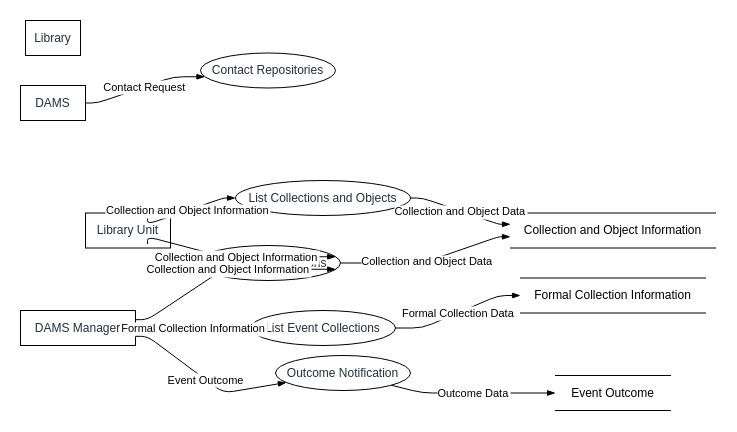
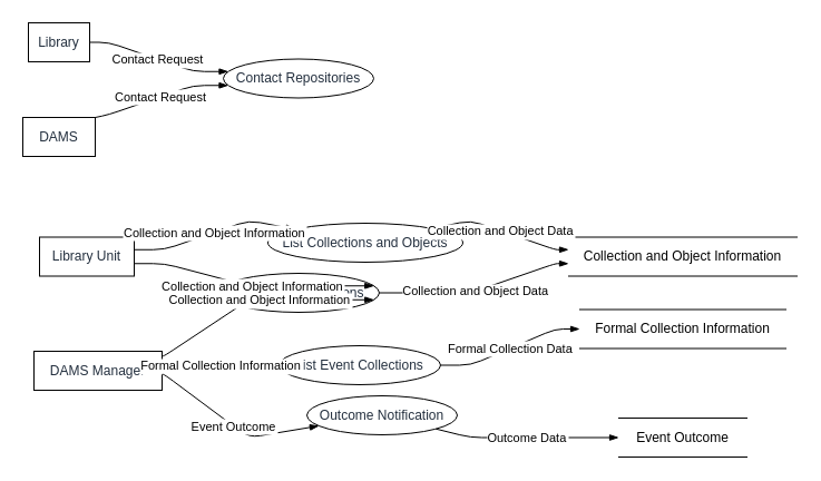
+ <mxCell id="14" value="Contact Request" style="endArrow=blockThin;endFill=1;fontSize=11;orthogonal=1;noEdgeStyle=1;" edge="1" parent="1" source="2" target="5"><mxGeometry relative="1" as="geometry"><Array as="points"><mxPoint x="97" y="37.5" /><mxPoint x="173" y="63.75" /></Array></mxGeometry></mxCell>
- <mxCell id="3" value="DAMS" style="shape=rectangle;whiteSpace=wrap;html=1;fillColor=#ffffff;strokeColor=#000000;align=center;verticalAlign=middle;fontColor=#232F3E;" vertex="1" parent="1"><mxGeometry y="85" width="65" height="35" as="geometry" x="20" /></mxCell>
+ <mxCell id="3" value="DAMS" style="shape=rectangle;whiteSpace=wrap;html=1;fillColor=#ffffff;strokeColor=#000000;align=center;verticalAlign=middle;fontColor=#232F3E;" vertex="1" parent="1"><mxGeometry x="20" y="105" width="65" height="35" as="geometry" /></mxCell>
- <mxCell id="7" value="List Collections and Objects" style="shape=ellipse;perimeter=ellipsePerimeter;whiteSpace=wrap;html=1;fillColor=#ffffff;strokeColor=#000000;align=center;verticalAlign=middle;fontColor=#232F3E;" vertex="1" parent="1"><mxGeometry x="235" y="180" width="175" height="35" as="geometry" /></mxCell>
+ <mxCell id="7" value="List Collections and Objects" style="shape=ellipse;perimeter=ellipsePerimeter;whiteSpace=wrap;html=1;fillColor=#ffffff;strokeColor=#000000;align=center;verticalAlign=middle;fontColor=#232F3E;" vertex="1" parent="1"><mxGeometry x="240" y="200" width="175" height="35" as="geometry" /></mxCell>
- <mxCell id="4" value="Library Unit" style="shape=rectangle;whiteSpace=wrap;html=1;fillColor=#ffffff;strokeColor=#000000;align=center;verticalAlign=middle;fontColor=#232F3E;" vertex="1" parent="1"><mxGeometry x="85" y="212.5" width="85" height="35" as="geometry" /></mxCell>
+ <mxCell id="4" value="Library Unit" style="shape=rectangle;whiteSpace=wrap;html=1;fillColor=#ffffff;strokeColor=#000000;align=center;verticalAlign=middle;fontColor=#232F3E;" vertex="1" parent="1"><mxGeometry x="35" y="212.5" width="85" height="35" as="geometry" /></mxCell>
- <mxCell id="6" value="DAMS Manager" style="shape=rectangle;whiteSpace=wrap;html=1;fillColor=#ffffff;strokeColor=#000000;align=center;verticalAlign=middle;fontColor=#232F3E;" vertex="1" parent="1"><mxGeometry y="310" width="115" height="35" as="geometry" x="20" /></mxCell>
+ <mxCell id="6" value="DAMS Manager" style="shape=rectangle;whiteSpace=wrap;html=1;fillColor=#ffffff;strokeColor=#000000;align=center;verticalAlign=middle;fontColor=#232F3E;" vertex="1" parent="1"><mxGeometry x="30" y="315" width="115" height="35" as="geometry" /></mxCell>
